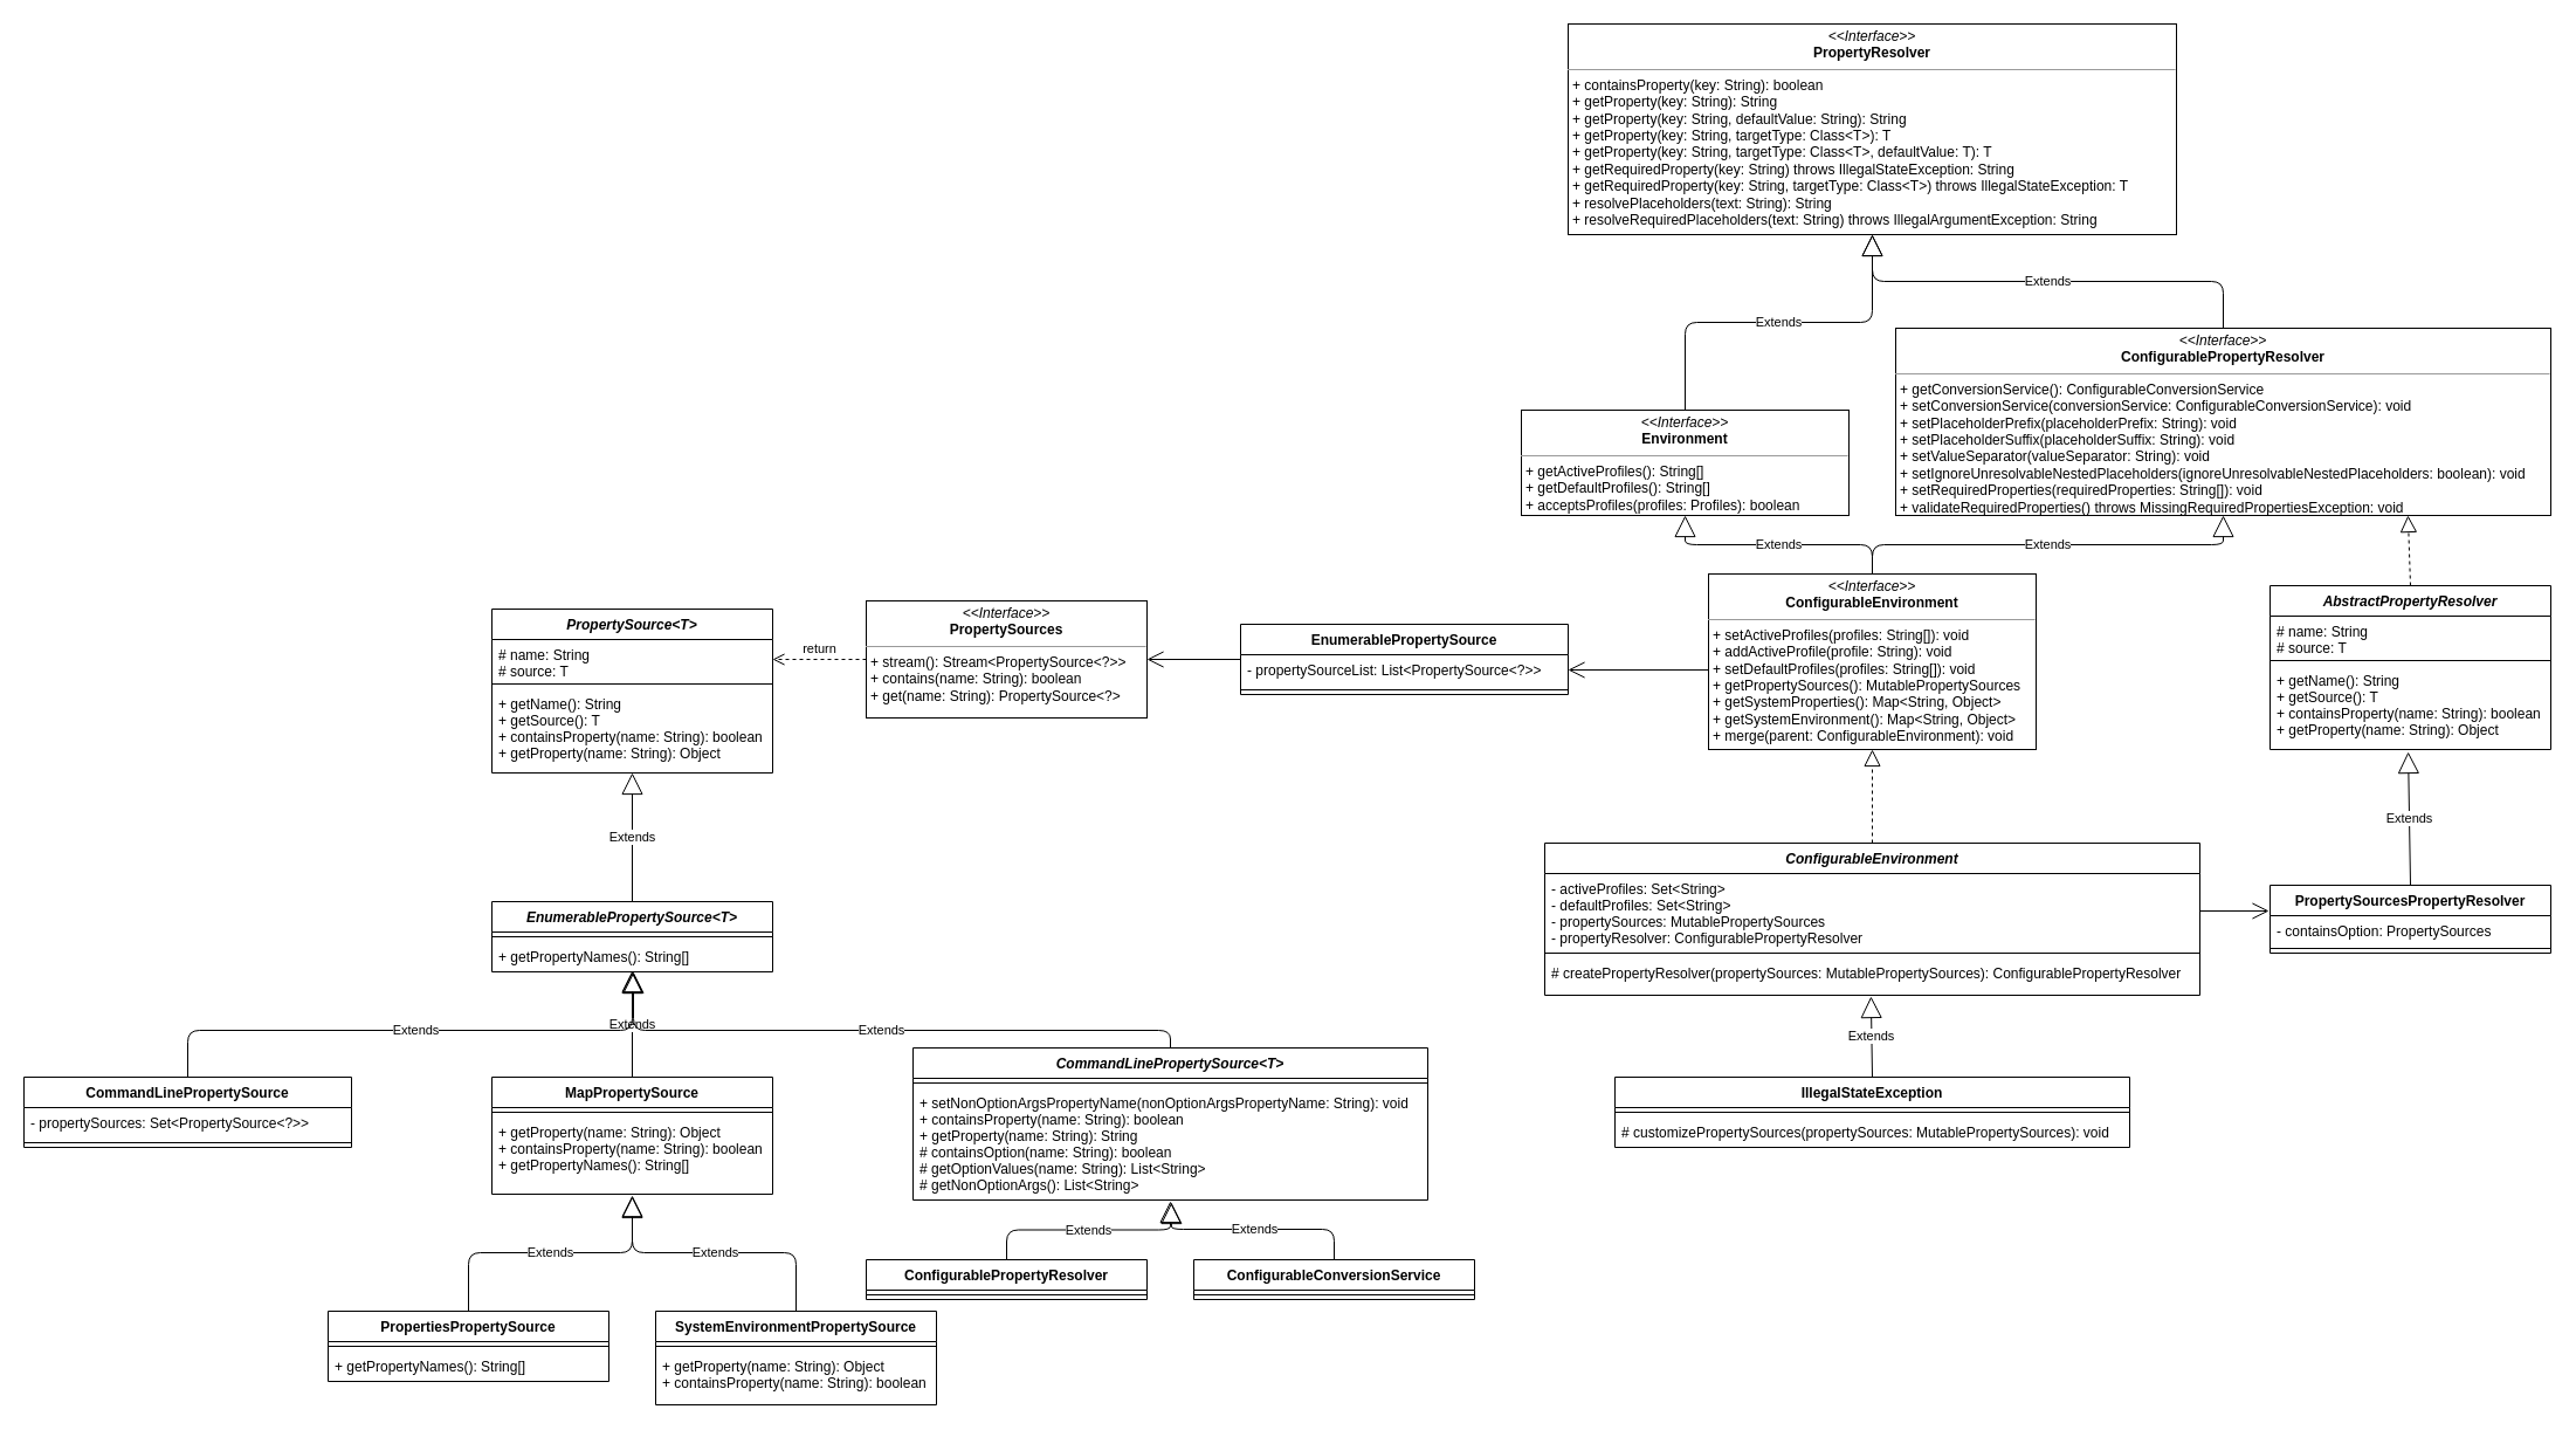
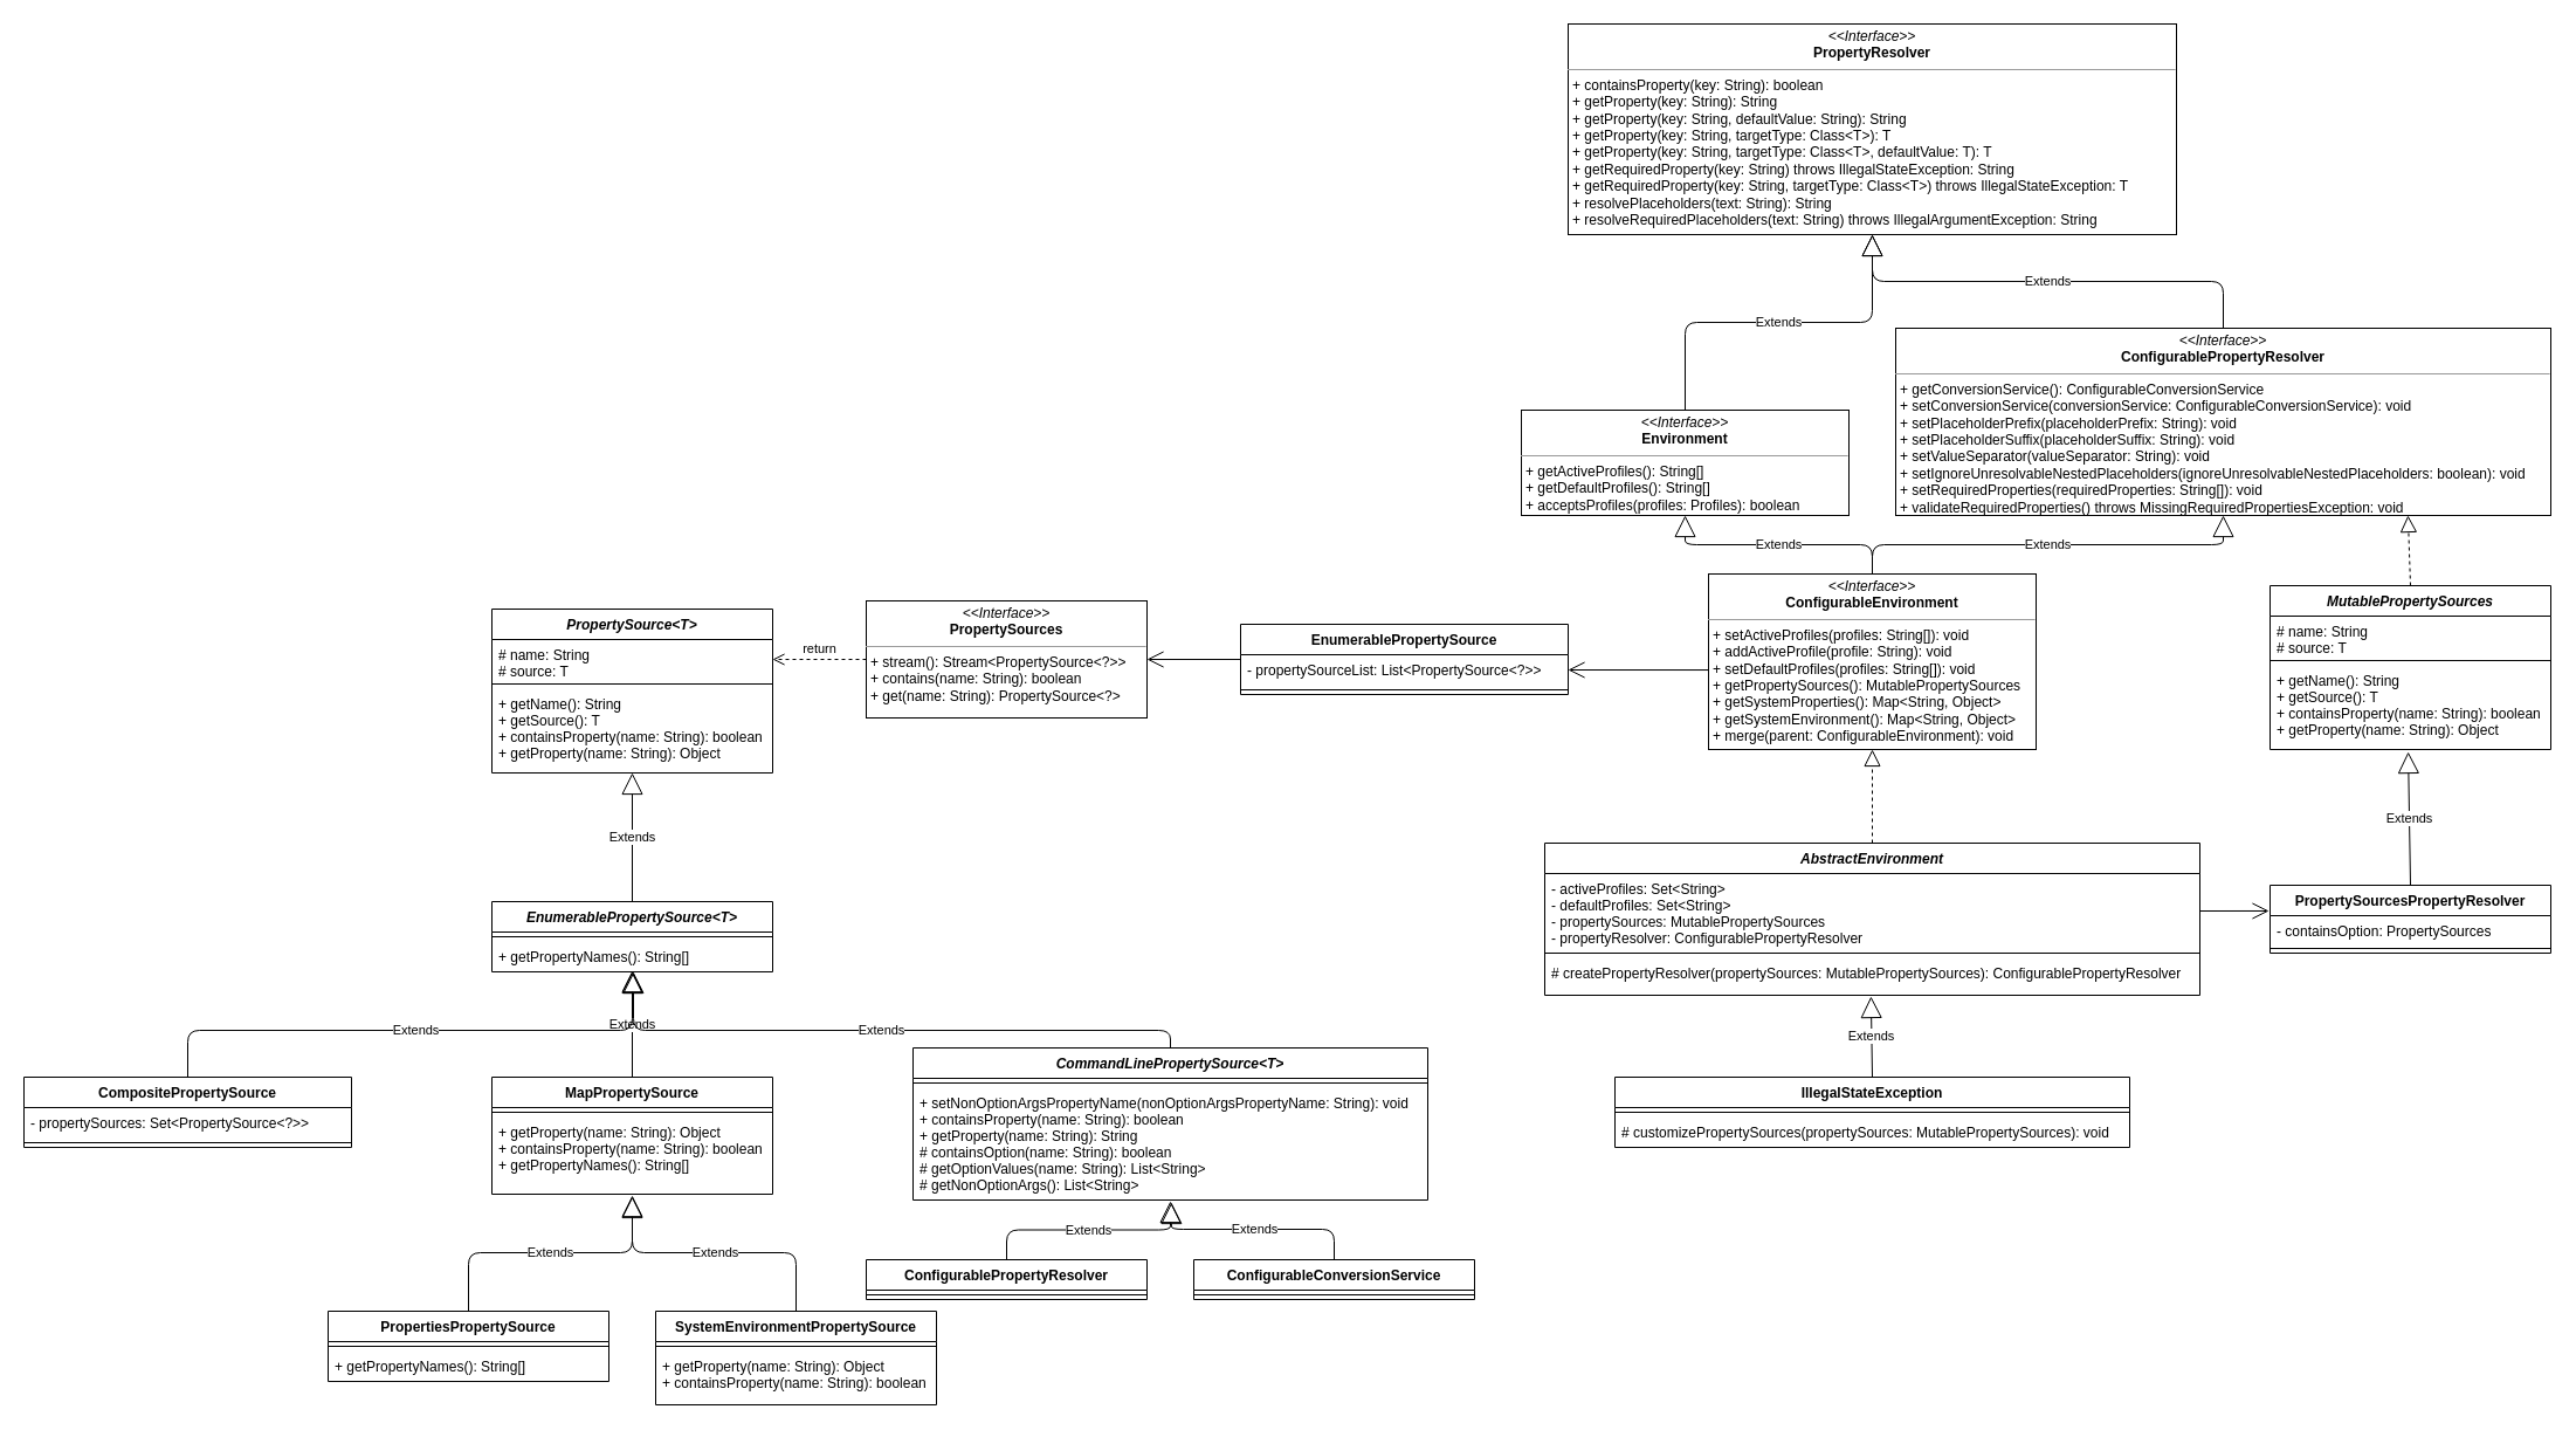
- <mxCell id="45" value="AbstractPropertyResolver" style="swimlane;fontStyle=3;align=center;verticalAlign=top;childLayout=stackLayout;horizontal=1;startSize=26;horizontalStack=0;resizeParent=1;resizeParentMax=0;resizeLast=0;collapsible=1;marginBottom=0;" vertex="1" parent="1"><mxGeometry x="1940" y="500" width="240" height="140" as="geometry" /></mxCell>
+ <mxCell id="45" value="MutablePropertySources" style="swimlane;fontStyle=3;align=center;verticalAlign=top;childLayout=stackLayout;horizontal=1;startSize=26;horizontalStack=0;resizeParent=1;resizeParentMax=0;resizeLast=0;collapsible=1;marginBottom=0;" vertex="1" parent="1"><mxGeometry x="1940" y="500" width="240" height="140" as="geometry" /></mxCell>
- <mxCell id="38" value="ConfigurableEnvironment" style="swimlane;fontStyle=3;align=center;verticalAlign=top;childLayout=stackLayout;horizontal=1;startSize=26;horizontalStack=0;resizeParent=1;resizeParentMax=0;resizeLast=0;collapsible=1;marginBottom=0;" vertex="1" parent="1"><mxGeometry x="1320" y="720" width="560" height="130" as="geometry" /></mxCell>
+ <mxCell id="38" value="AbstractEnvironment" style="swimlane;fontStyle=3;align=center;verticalAlign=top;childLayout=stackLayout;horizontal=1;startSize=26;horizontalStack=0;resizeParent=1;resizeParentMax=0;resizeLast=0;collapsible=1;marginBottom=0;" vertex="1" parent="1"><mxGeometry x="1320" y="720" width="560" height="130" as="geometry" /></mxCell>
- <mxCell id="35" value="CommandLinePropertySource" style="swimlane;fontStyle=1;align=center;verticalAlign=top;childLayout=stackLayout;horizontal=1;startSize=26;horizontalStack=0;resizeParent=1;resizeParentMax=0;resizeLast=0;collapsible=1;marginBottom=0;" vertex="1" parent="1"><mxGeometry x="20" y="920" width="280" height="60" as="geometry" /></mxCell>
+ <mxCell id="35" value="CompositePropertySource" style="swimlane;fontStyle=1;align=center;verticalAlign=top;childLayout=stackLayout;horizontal=1;startSize=26;horizontalStack=0;resizeParent=1;resizeParentMax=0;resizeLast=0;collapsible=1;marginBottom=0;" vertex="1" parent="1"><mxGeometry x="20" y="920" width="280" height="60" as="geometry" /></mxCell>
